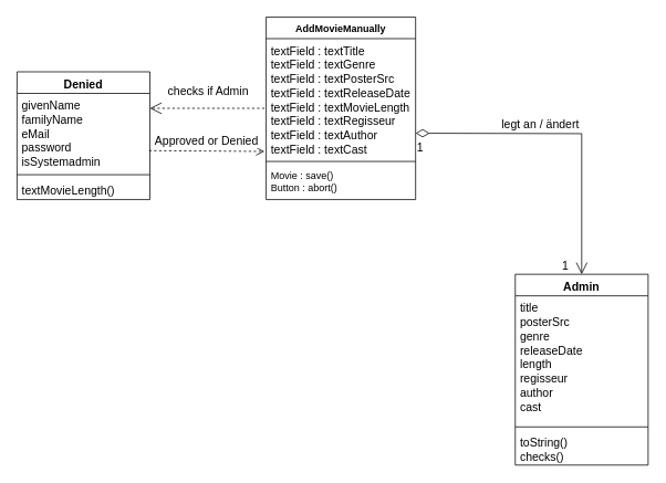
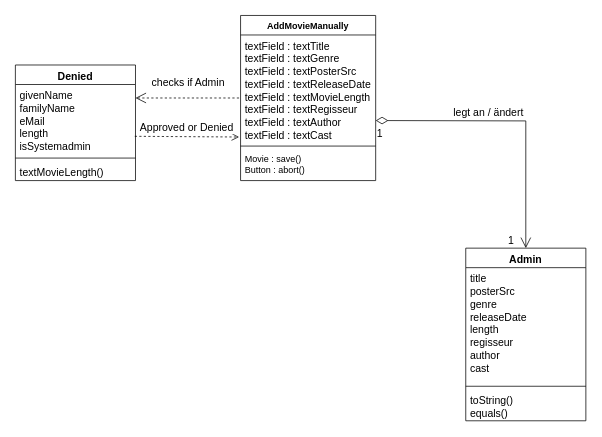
- <mxCell id="13" value="givenName&#10;familyName&#10;eMail&#10;password&#10;isSystemadmin&#10;" style="text;strokeColor=none;fillColor=none;align=left;verticalAlign=top;spacingLeft=4;spacingRight=4;overflow=hidden;rotatable=0;points=[[0,0.5],[1,0.5]];portConstraint=eastwest;fontSize=14;" vertex="1" parent="12"><mxGeometry y="26" width="160" height="94" as="geometry" /></mxCell>
+ <mxCell id="13" value="givenName&#10;familyName&#10;eMail&#10;length&#10;isSystemadmin&#10;" style="text;strokeColor=none;fillColor=none;align=left;verticalAlign=top;spacingLeft=4;spacingRight=4;overflow=hidden;rotatable=0;points=[[0,0.5],[1,0.5]];portConstraint=eastwest;fontSize=14;" vertex="1" parent="12"><mxGeometry y="26" width="160" height="94" as="geometry" /></mxCell>
- <mxCell id="9" value="toString()&#10;checks()" style="text;strokeColor=none;fillColor=none;align=left;verticalAlign=top;spacingLeft=4;spacingRight=4;overflow=hidden;rotatable=0;points=[[0,0.5],[1,0.5]];portConstraint=eastwest;fontSize=14;" vertex="1" parent="6"><mxGeometry y="188" width="160" height="42" as="geometry" /></mxCell>
+ <mxCell id="9" value="toString()&#10;equals()" style="text;strokeColor=none;fillColor=none;align=left;verticalAlign=top;spacingLeft=4;spacingRight=4;overflow=hidden;rotatable=0;points=[[0,0.5],[1,0.5]];portConstraint=eastwest;fontSize=14;" vertex="1" parent="6"><mxGeometry y="188" width="160" height="42" as="geometry" /></mxCell>
